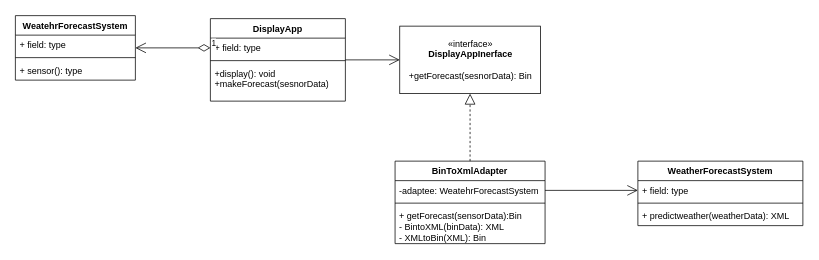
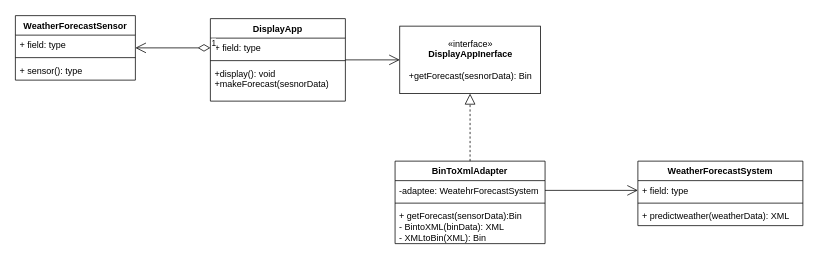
- <mxCell id="2" value="WeatehrForecastSystem" style="swimlane;fontStyle=1;align=center;verticalAlign=top;childLayout=stackLayout;horizontal=1;startSize=26;horizontalStack=0;resizeParent=1;resizeParentMax=0;resizeLast=0;collapsible=1;marginBottom=0;whiteSpace=wrap;html=1;" vertex="1" parent="1"><mxGeometry x="20" y="20" width="160" height="86" as="geometry" /></mxCell>
+ <mxCell id="2" value="WeatherForecastSensor" style="swimlane;fontStyle=1;align=center;verticalAlign=top;childLayout=stackLayout;horizontal=1;startSize=26;horizontalStack=0;resizeParent=1;resizeParentMax=0;resizeLast=0;collapsible=1;marginBottom=0;whiteSpace=wrap;html=1;" vertex="1" parent="1"><mxGeometry x="20" y="20" width="160" height="86" as="geometry" /></mxCell>
